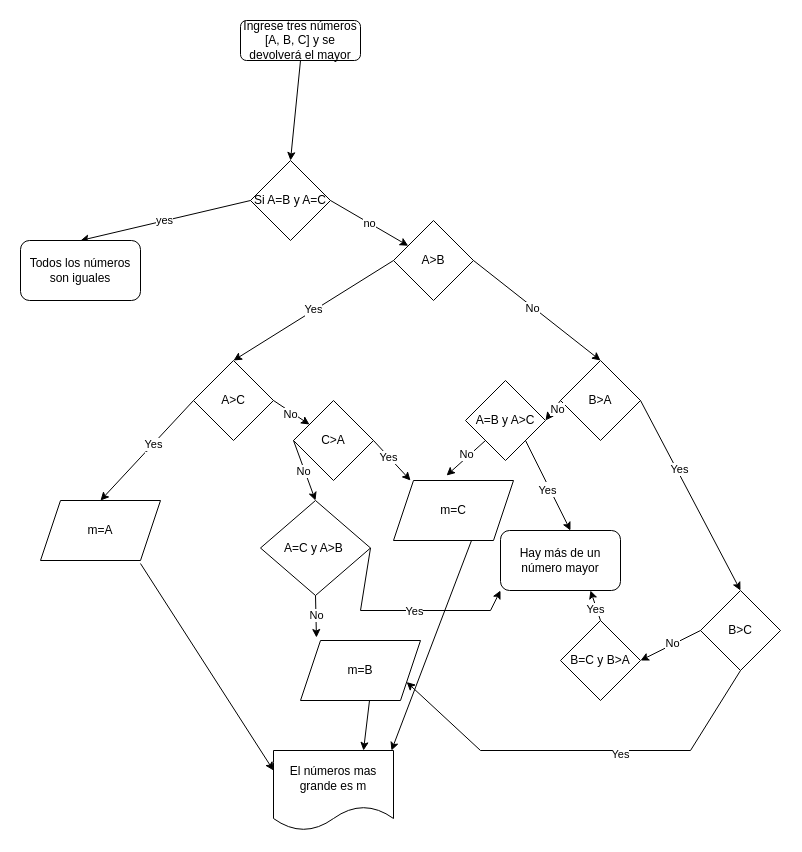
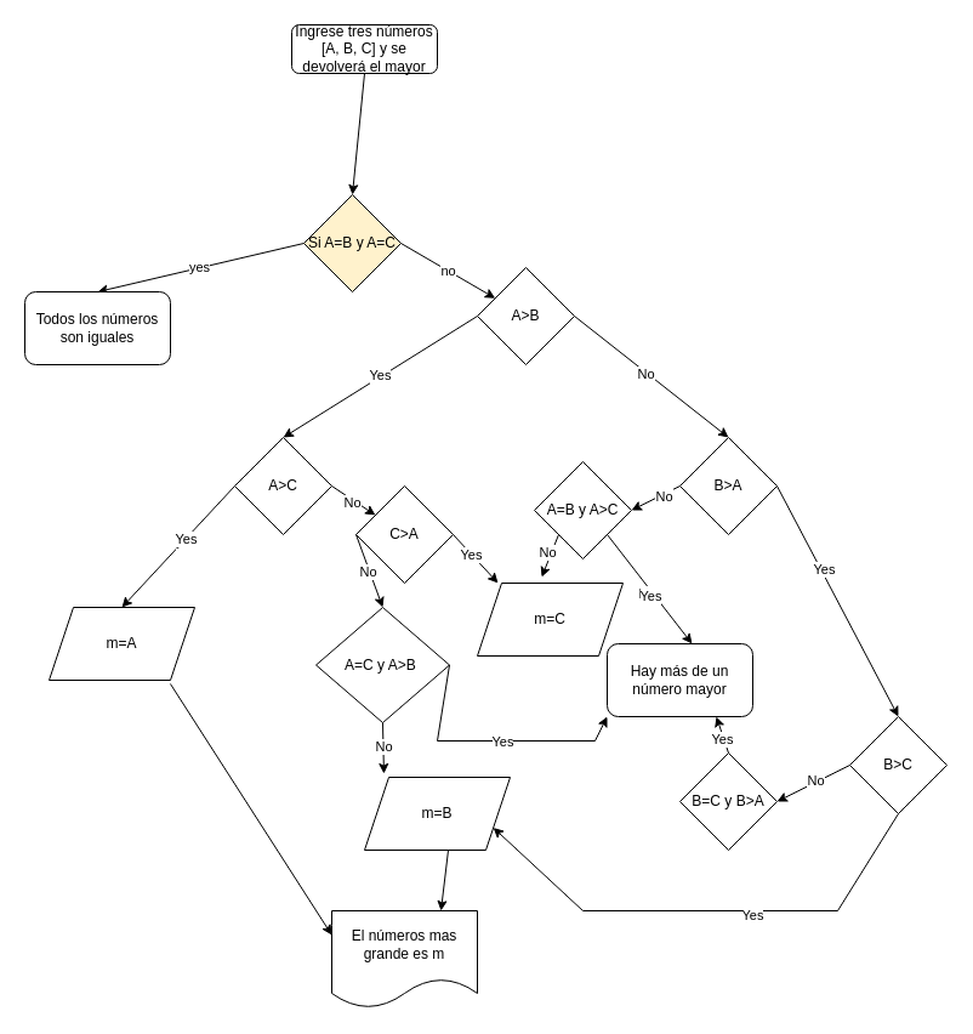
- <mxCell id="3" value="Si A=B y A=C" style="rhombus;whiteSpace=wrap;html=1;" parent="1" vertex="1"><mxGeometry x="250" y="160" width="80" height="80" as="geometry" /></mxCell>
+ <mxCell id="3" value="Si A=B y A=C" style="rhombus;whiteSpace=wrap;html=1;fillColor=#fff2cc;" parent="1" vertex="1"><mxGeometry x="250" y="160" width="80" height="80" as="geometry" /></mxCell>
- <mxCell id="23" value="A=B y A&amp;gt;C" style="rhombus;whiteSpace=wrap;html=1;" parent="1" vertex="1"><mxGeometry x="465" y="380" width="80" height="80" as="geometry" /></mxCell>
+ <mxCell id="23" value="A=B y A&amp;gt;C" style="rhombus;whiteSpace=wrap;html=1;" parent="1" vertex="1"><mxGeometry x="440" y="380" width="80" height="80" as="geometry" /></mxCell>
- <mxCell id="33" value="" style="endArrow=classic;html=1;rounded=0;entryX=0.983;entryY=0;entryDx=0;entryDy=0;entryPerimeter=0;exitX=0.65;exitY=1;exitDx=0;exitDy=0;exitPerimeter=0;" parent="1" source="30" target="13" edge="1"><mxGeometry width="50" height="50" relative="1" as="geometry"><mxPoint x="320" y="610" as="sourcePoint" /><mxPoint x="370" y="560" as="targetPoint" /></mxGeometry></mxCell>
